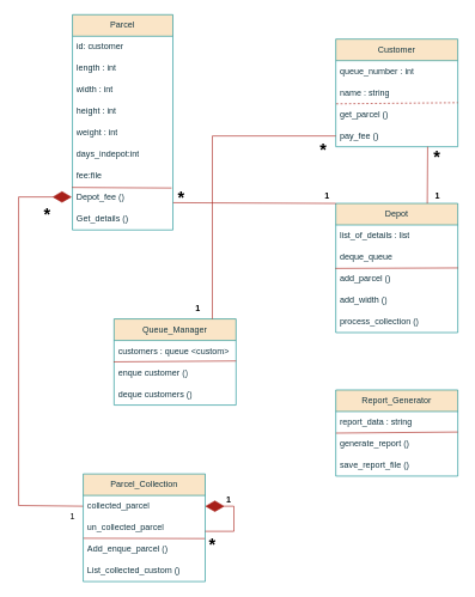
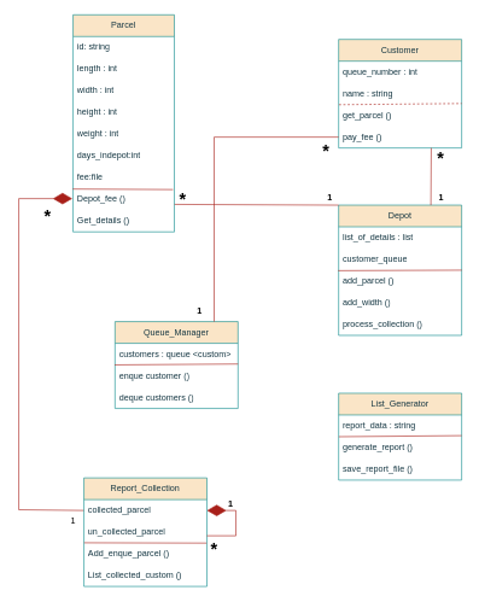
- <mxCell id="3" value="id: customer" style="text;strokeColor=none;fillColor=none;align=left;verticalAlign=middle;spacingLeft=4;spacingRight=4;overflow=hidden;points=[[0,0.5],[1,0.5]];portConstraint=eastwest;rotatable=0;whiteSpace=wrap;html=1;labelBackgroundColor=none;fontColor=#143642;" parent="2" vertex="1"><mxGeometry y="30" width="140" height="30" as="geometry" /></mxCell>
+ <mxCell id="3" value="id: string" style="text;strokeColor=none;fillColor=none;align=left;verticalAlign=middle;spacingLeft=4;spacingRight=4;overflow=hidden;points=[[0,0.5],[1,0.5]];portConstraint=eastwest;rotatable=0;whiteSpace=wrap;html=1;labelBackgroundColor=none;fontColor=#143642;" parent="2" vertex="1"><mxGeometry y="30" width="140" height="30" as="geometry" /></mxCell>
- <mxCell id="34" value="deque_queue" style="text;strokeColor=none;fillColor=none;align=left;verticalAlign=middle;spacingLeft=4;spacingRight=4;overflow=hidden;points=[[0,0.5],[1,0.5]];portConstraint=eastwest;rotatable=0;whiteSpace=wrap;html=1;labelBackgroundColor=none;fontColor=#143642;" vertex="1" parent="32"><mxGeometry y="60" width="170" height="30" as="geometry" /></mxCell>
+ <mxCell id="34" value="customer_queue" style="text;strokeColor=none;fillColor=none;align=left;verticalAlign=middle;spacingLeft=4;spacingRight=4;overflow=hidden;points=[[0,0.5],[1,0.5]];portConstraint=eastwest;rotatable=0;whiteSpace=wrap;html=1;labelBackgroundColor=none;fontColor=#143642;" vertex="1" parent="32"><mxGeometry y="60" width="170" height="30" as="geometry" /></mxCell>
- <mxCell id="39" value="Report_Generator" style="swimlane;fontStyle=0;childLayout=stackLayout;horizontal=1;startSize=30;horizontalStack=0;resizeParent=1;resizeParentMax=0;resizeLast=0;collapsible=1;marginBottom=0;whiteSpace=wrap;html=1;labelBackgroundColor=none;fillColor=#FAE5C7;strokeColor=#0F8B8D;fontColor=#143642;" vertex="1" parent="1"><mxGeometry x="462" y="543" width="170" height="120" as="geometry" /></mxCell>
+ <mxCell id="39" value="List_Generator" style="swimlane;fontStyle=0;childLayout=stackLayout;horizontal=1;startSize=30;horizontalStack=0;resizeParent=1;resizeParentMax=0;resizeLast=0;collapsible=1;marginBottom=0;whiteSpace=wrap;html=1;labelBackgroundColor=none;fillColor=#FAE5C7;strokeColor=#0F8B8D;fontColor=#143642;" vertex="1" parent="1"><mxGeometry x="462" y="543" width="170" height="120" as="geometry" /></mxCell>
- <mxCell id="20" value="Parcel_Collection" style="swimlane;fontStyle=0;childLayout=stackLayout;horizontal=1;startSize=30;horizontalStack=0;resizeParent=1;resizeParentMax=0;resizeLast=0;collapsible=1;marginBottom=0;whiteSpace=wrap;html=1;labelBackgroundColor=none;fillColor=#FAE5C7;strokeColor=#0F8B8D;fontColor=#143642;" vertex="1" parent="1"><mxGeometry x="110" y="660" width="170" height="150" as="geometry" /></mxCell>
+ <mxCell id="20" value="Report_Collection" style="swimlane;fontStyle=0;childLayout=stackLayout;horizontal=1;startSize=30;horizontalStack=0;resizeParent=1;resizeParentMax=0;resizeLast=0;collapsible=1;marginBottom=0;whiteSpace=wrap;html=1;labelBackgroundColor=none;fillColor=#FAE5C7;strokeColor=#0F8B8D;fontColor=#143642;" vertex="1" parent="1"><mxGeometry x="110" y="660" width="170" height="150" as="geometry" /></mxCell>
